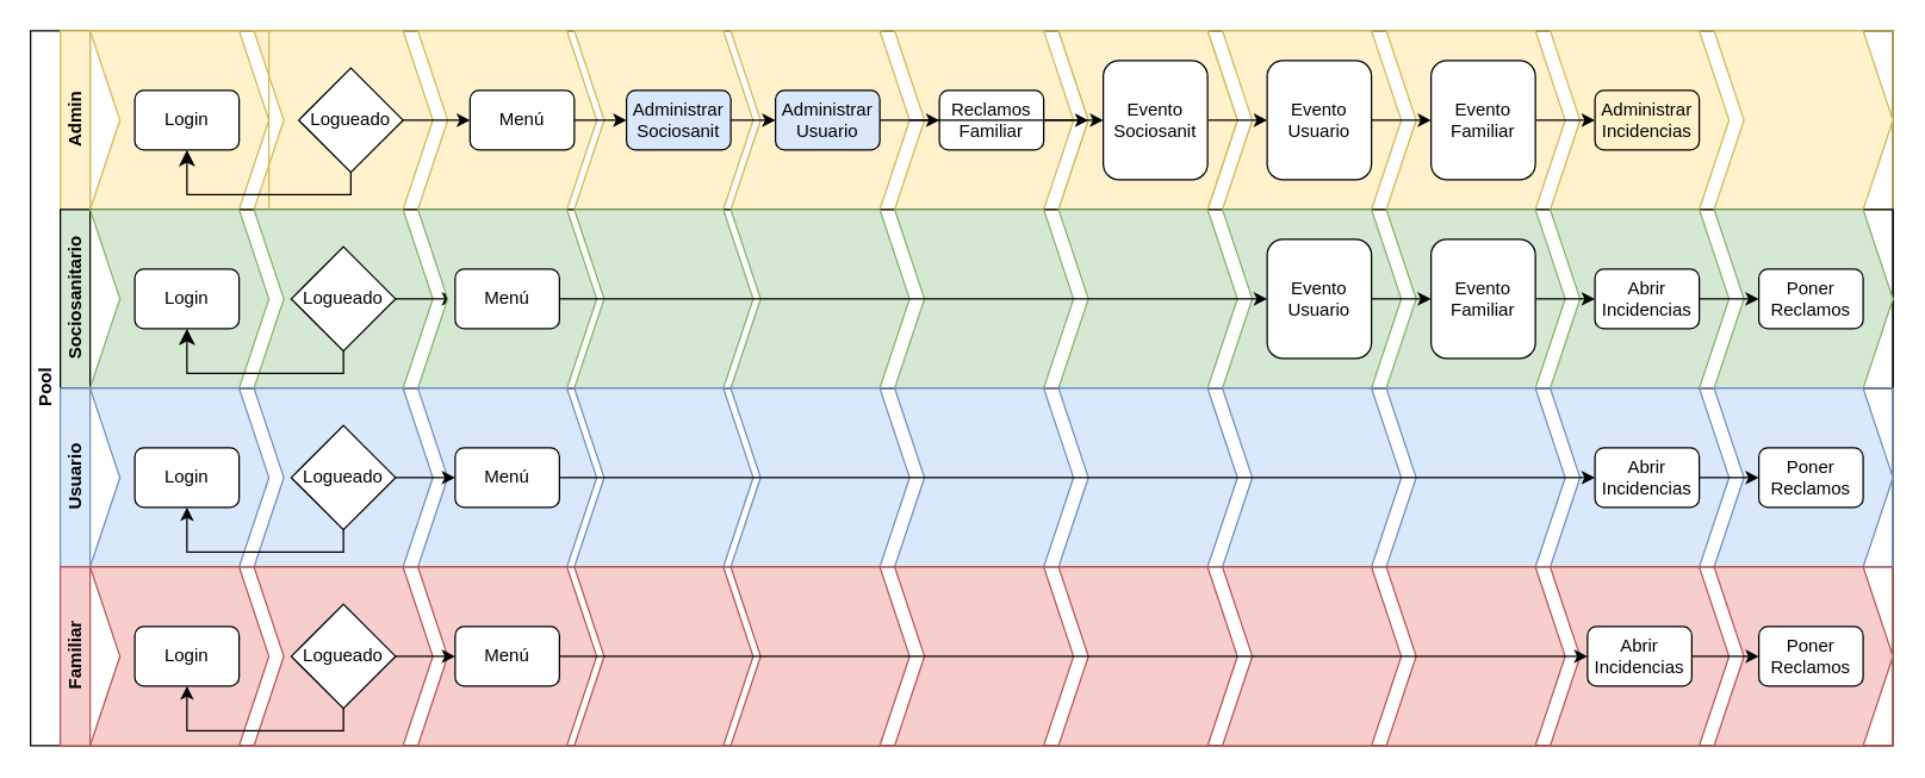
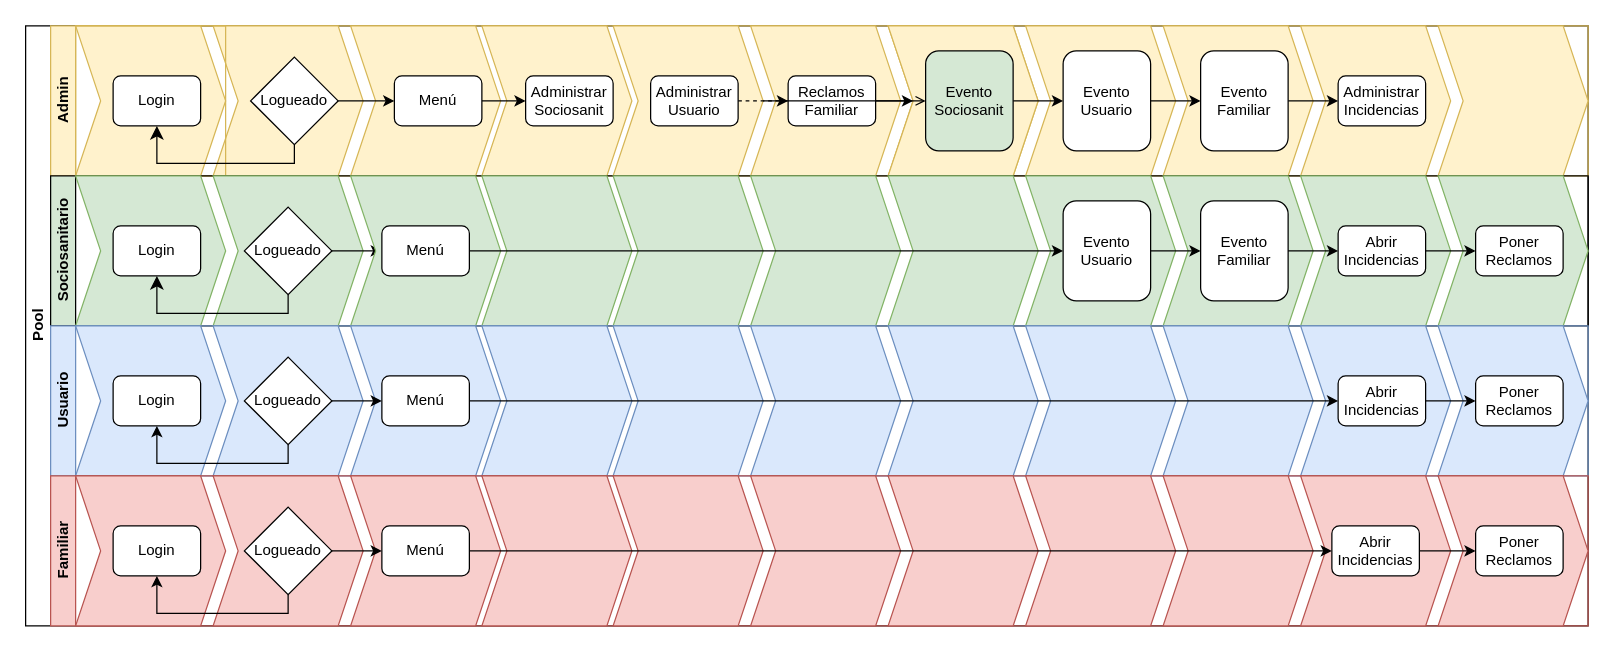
- <mxCell id="19" value="Administrar&lt;br&gt;Sociosanit" style="rounded=1;whiteSpace=wrap;html=1;fillColor=#dae8fc;" parent="3" vertex="1"><mxGeometry x="380" y="40" width="70" height="40" as="geometry" /></mxCell>
+ <mxCell id="19" value="Administrar&lt;br&gt;Sociosanit" style="rounded=1;whiteSpace=wrap;html=1;" parent="3" vertex="1"><mxGeometry x="380" y="40" width="70" height="40" as="geometry" /></mxCell>
- <mxCell id="18" style="edgeStyle=orthogonalEdgeStyle;rounded=0;orthogonalLoop=1;jettySize=auto;html=1;exitX=1;exitY=0.5;exitDx=0;exitDy=0;entryX=0;entryY=0.5;entryDx=0;entryDy=0;" parent="3" source="19" target="21" edge="1"><mxGeometry relative="1" as="geometry" /></mxCell>
- <mxCell id="21" value="Administrar&lt;br&gt;Usuario" style="rounded=1;whiteSpace=wrap;html=1;fillColor=#dae8fc;" parent="3" vertex="1"><mxGeometry x="480" y="40" width="70" height="40" as="geometry" /></mxCell>
+ <mxCell id="21" value="Administrar&lt;br&gt;Usuario" style="rounded=1;whiteSpace=wrap;html=1;" parent="3" vertex="1"><mxGeometry x="480" y="40" width="70" height="40" as="geometry" /></mxCell>
- <mxCell id="20" style="edgeStyle=orthogonalEdgeStyle;rounded=0;orthogonalLoop=1;jettySize=auto;html=1;exitX=1;exitY=0.5;exitDx=0;exitDy=0;entryX=0;entryY=0.5;entryDx=0;entryDy=0;" parent="3" source="21" target="23" edge="1"><mxGeometry relative="1" as="geometry" /></mxCell>
+ <mxCell id="20" style="edgeStyle=orthogonalEdgeStyle;rounded=0;orthogonalLoop=1;jettySize=auto;html=1;exitX=1;exitY=0.5;exitDx=0;exitDy=0;entryX=0;entryY=0.5;entryDx=0;entryDy=0;dashed=1;" parent="3" source="21" target="23" edge="1"><mxGeometry relative="1" as="geometry" /></mxCell>
- <mxCell id="22" style="edgeStyle=orthogonalEdgeStyle;rounded=0;orthogonalLoop=1;jettySize=auto;html=1;exitX=1;exitY=0.5;exitDx=0;exitDy=0;entryX=0;entryY=0.5;entryDx=0;entryDy=0;" parent="3" source="23" target="29" edge="1"><mxGeometry relative="1" as="geometry" /></mxCell>
+ <mxCell id="22" style="edgeStyle=orthogonalEdgeStyle;rounded=0;orthogonalLoop=1;jettySize=auto;html=1;exitX=1;exitY=0.5;exitDx=0;exitDy=0;entryX=0;entryY=0.5;entryDx=0;entryDy=0;endArrow=open;" parent="3" source="23" target="29" edge="1"><mxGeometry relative="1" as="geometry" /></mxCell>
- <mxCell id="29" value="Evento&lt;br&gt;Sociosanit" style="rounded=1;whiteSpace=wrap;html=1;" parent="3" vertex="1"><mxGeometry x="700" y="20" width="70" height="80" as="geometry" /></mxCell>
+ <mxCell id="29" value="Evento&lt;br&gt;Sociosanit" style="rounded=1;whiteSpace=wrap;html=1;fillColor=#d5e8d4;" parent="3" vertex="1"><mxGeometry x="700" y="20" width="70" height="80" as="geometry" /></mxCell>
- <mxCell id="34" value="Administrar&lt;br&gt;Incidencias" style="rounded=1;whiteSpace=wrap;html=1;fillColor=#fff2cc;" parent="3" vertex="1"><mxGeometry x="1030" y="40" width="70" height="40" as="geometry" /></mxCell>
+ <mxCell id="34" value="Administrar&lt;br&gt;Incidencias" style="rounded=1;whiteSpace=wrap;html=1;" parent="3" vertex="1"><mxGeometry x="1030" y="40" width="70" height="40" as="geometry" /></mxCell>
